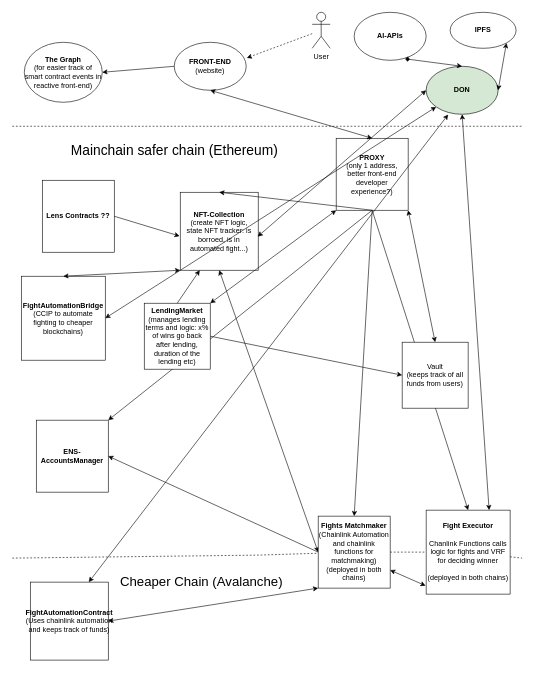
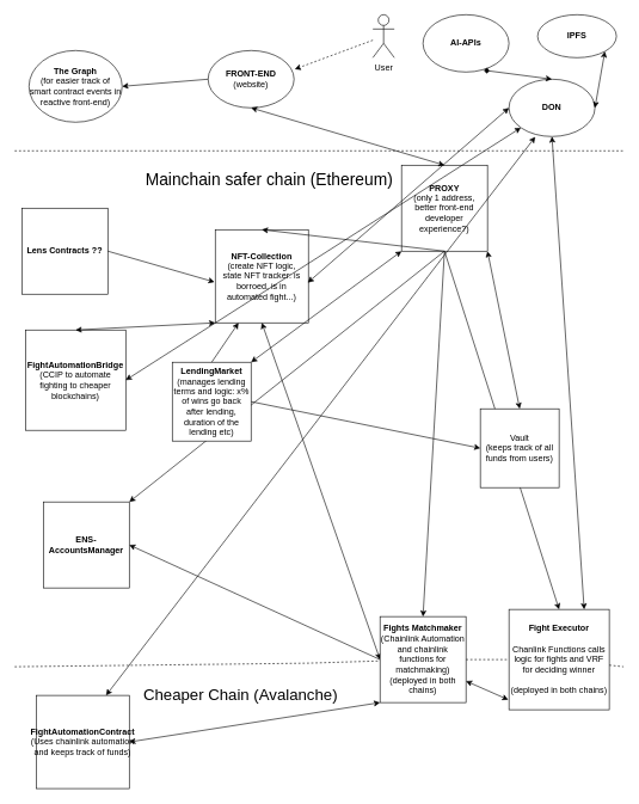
- <mxCell id="28" value="&lt;b&gt;DON&lt;/b&gt;" style="ellipse;whiteSpace=wrap;html=1;fillColor=#d5e8d4;" vertex="1" parent="1"><mxGeometry x="710" y="110" width="120" height="80" as="geometry" /></mxCell>
+ <mxCell id="28" value="&lt;b&gt;DON&lt;/b&gt;" style="ellipse;whiteSpace=wrap;html=1;" vertex="1" parent="1"><mxGeometry x="710" y="110" width="120" height="80" as="geometry" /></mxCell>
- <mxCell id="20" value="&lt;font style=&quot;font-size: 23px;&quot;&gt;Mainchain safer chain (Ethereum)&lt;/font&gt;" style="text;html=1;align=center;verticalAlign=middle;resizable=0;points=[];autosize=1;strokeColor=none;fillColor=none;" vertex="1" parent="1"><mxGeometry x="105" y="230" width="370" height="40" as="geometry" /></mxCell>
+ <mxCell id="20" value="&lt;font style=&quot;font-size: 23px;&quot;&gt;Mainchain safer chain (Ethereum)&lt;/font&gt;" style="text;html=1;align=center;verticalAlign=middle;resizable=0;points=[];autosize=1;strokeColor=none;fillColor=none;" vertex="1" parent="1"><mxGeometry x="190" y="230" width="370" height="40" as="geometry" /></mxCell>
- <mxCell id="3" value="&lt;b&gt;Lens Contracts ??&lt;/b&gt;" style="whiteSpace=wrap;html=1;aspect=fixed;" vertex="1" parent="1"><mxGeometry x="70" y="300" width="120" height="120" as="geometry" /></mxCell>
+ <mxCell id="3" value="&lt;b&gt;Lens Contracts ??&lt;/b&gt;" style="whiteSpace=wrap;html=1;aspect=fixed;" vertex="1" parent="1"><mxGeometry x="30" y="290" width="120" height="120" as="geometry" /></mxCell>
